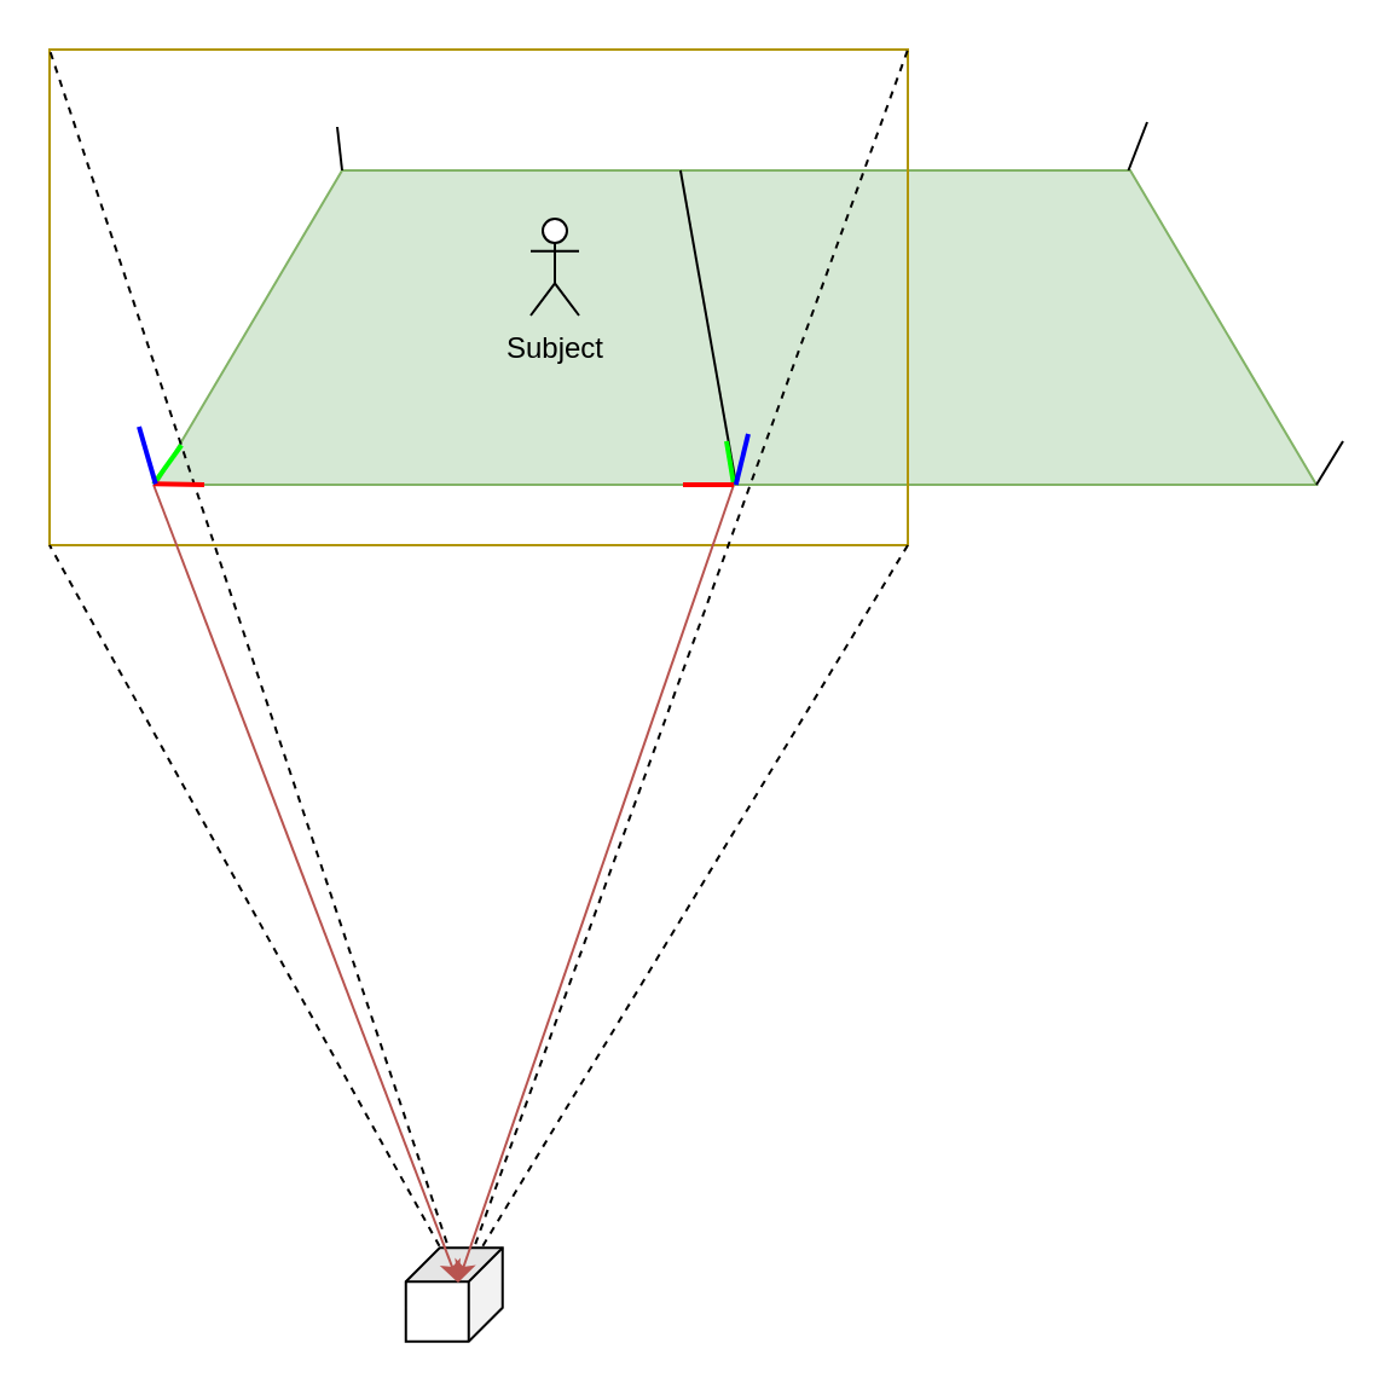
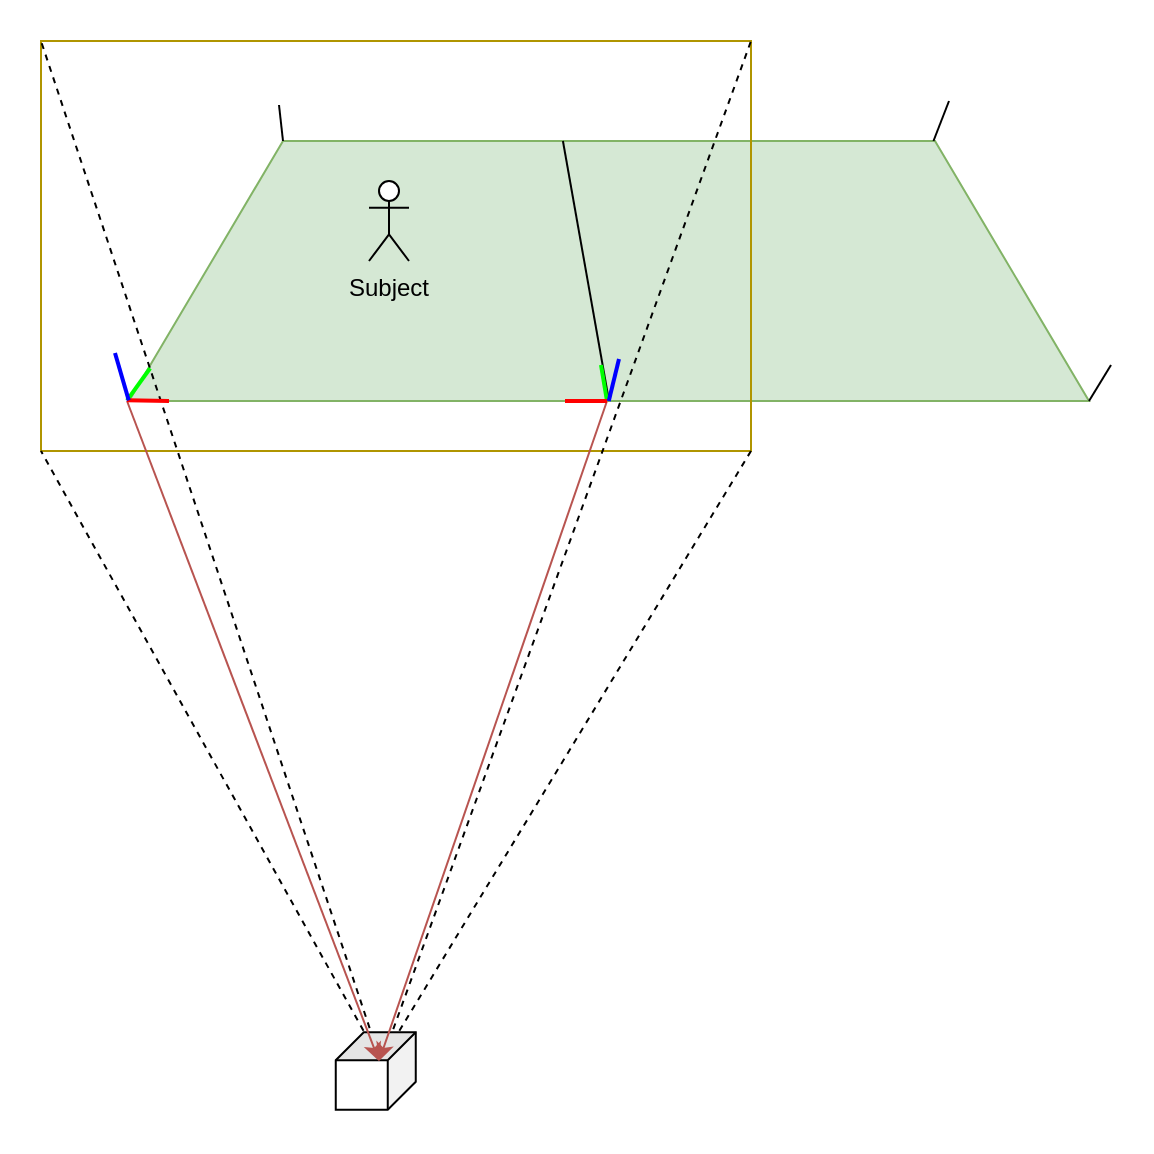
- <mxCell id="7" value="Subject" style="shape=umlActor;verticalLabelPosition=bottom;verticalAlign=top;html=1;outlineConnect=0;" vertex="1" parent="1"><mxGeometry x="219" y="90" width="20" height="40" as="geometry" /></mxCell>
+ <mxCell id="7" value="Subject" style="shape=umlActor;verticalLabelPosition=bottom;verticalAlign=top;html=1;outlineConnect=0;" vertex="1" parent="1"><mxGeometry x="184" y="90" width="20" height="40" as="geometry" /></mxCell>
